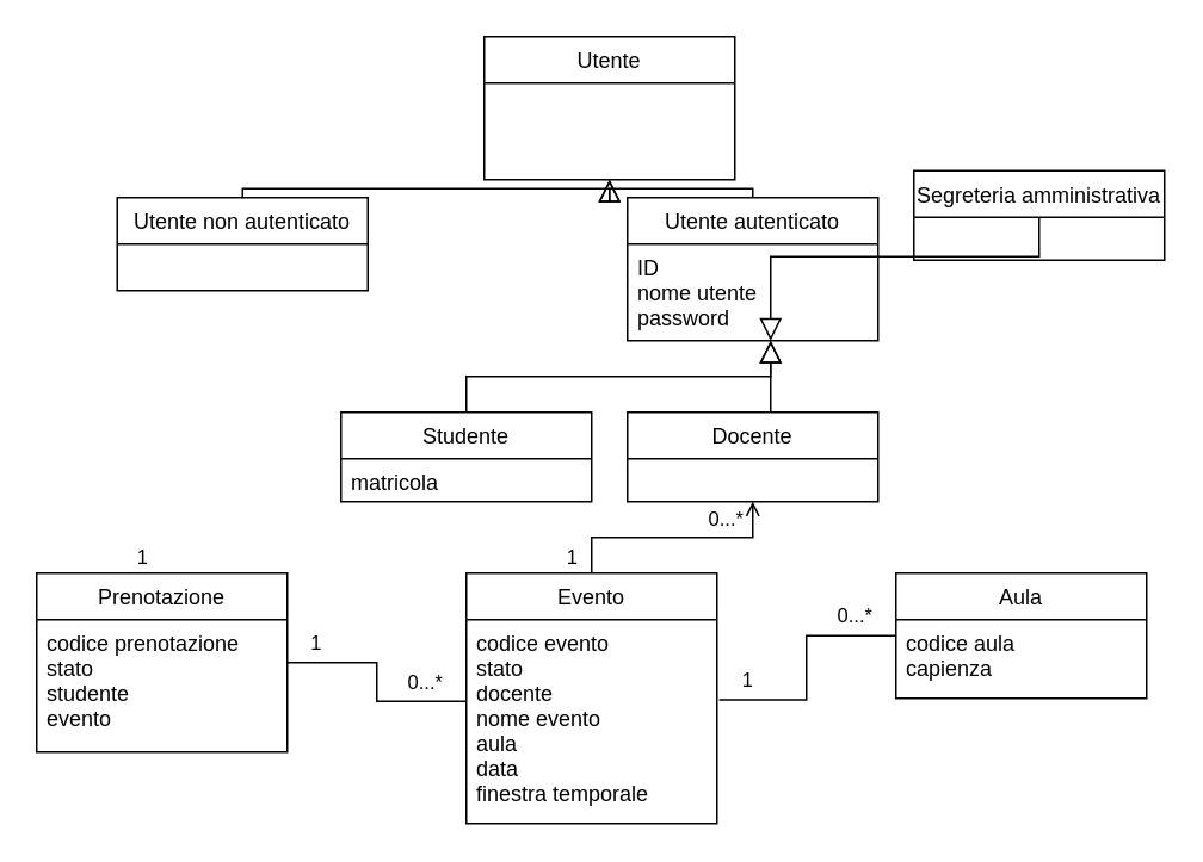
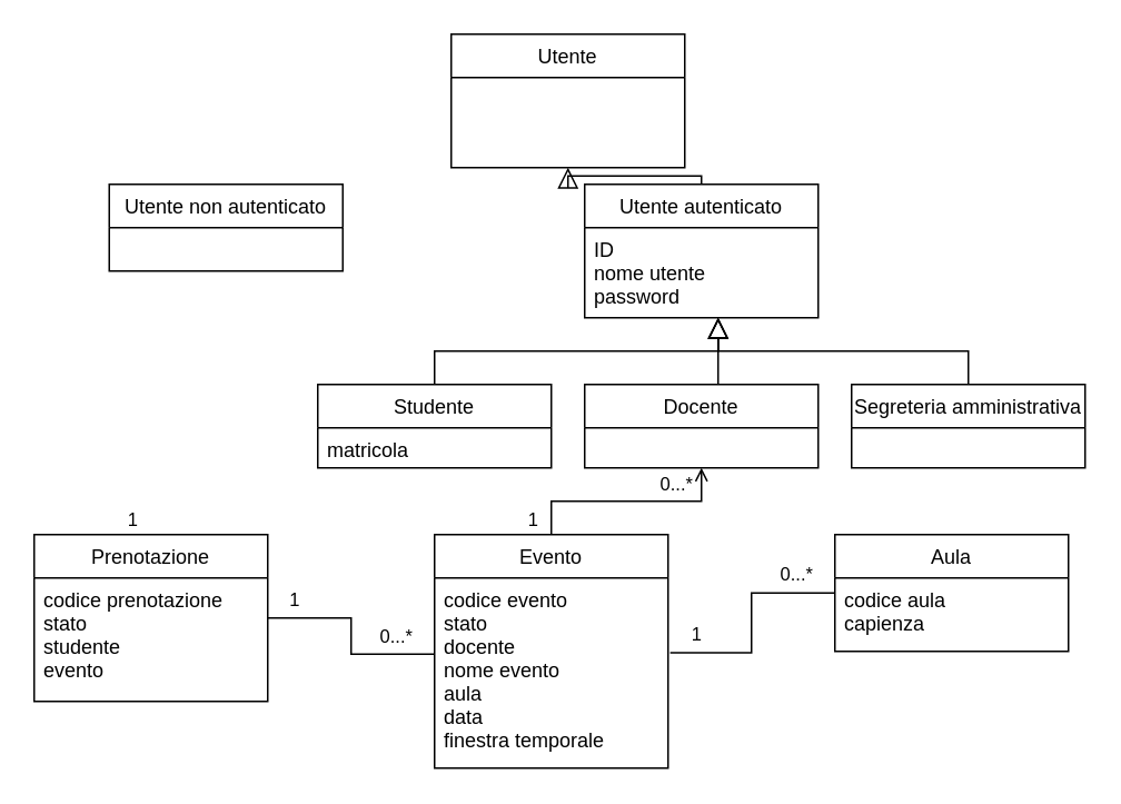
- <mxCell id="4" value="" style="endArrow=block;endSize=10;endFill=0;shadow=0;strokeWidth=1;rounded=0;edgeStyle=elbowEdgeStyle;elbow=vertical;" parent="1" source="3" target="2" edge="1"><mxGeometry width="160" relative="1" as="geometry"><mxPoint x="230" y="103" as="sourcePoint" /><mxPoint x="230" y="103" as="targetPoint" /></mxGeometry></mxCell>
- <mxCell id="12" value="Segreteria amministrativa" style="swimlane;fontStyle=0;align=center;verticalAlign=top;childLayout=stackLayout;horizontal=1;startSize=26;horizontalStack=0;resizeParent=1;resizeLast=0;collapsible=1;marginBottom=0;rounded=0;shadow=0;strokeWidth=1;" vertex="1" parent="1"><mxGeometry x="510" y="95" width="140" height="50" as="geometry"><mxRectangle x="340" y="380" width="170" height="26" as="alternateBounds" /></mxGeometry></mxCell>
+ <mxCell id="12" value="Segreteria amministrativa" style="swimlane;fontStyle=0;align=center;verticalAlign=top;childLayout=stackLayout;horizontal=1;startSize=26;horizontalStack=0;resizeParent=1;resizeLast=0;collapsible=1;marginBottom=0;rounded=0;shadow=0;strokeWidth=1;" vertex="1" parent="1"><mxGeometry x="510" y="230" width="140" height="50" as="geometry"><mxRectangle x="340" y="380" width="170" height="26" as="alternateBounds" /></mxGeometry></mxCell>
